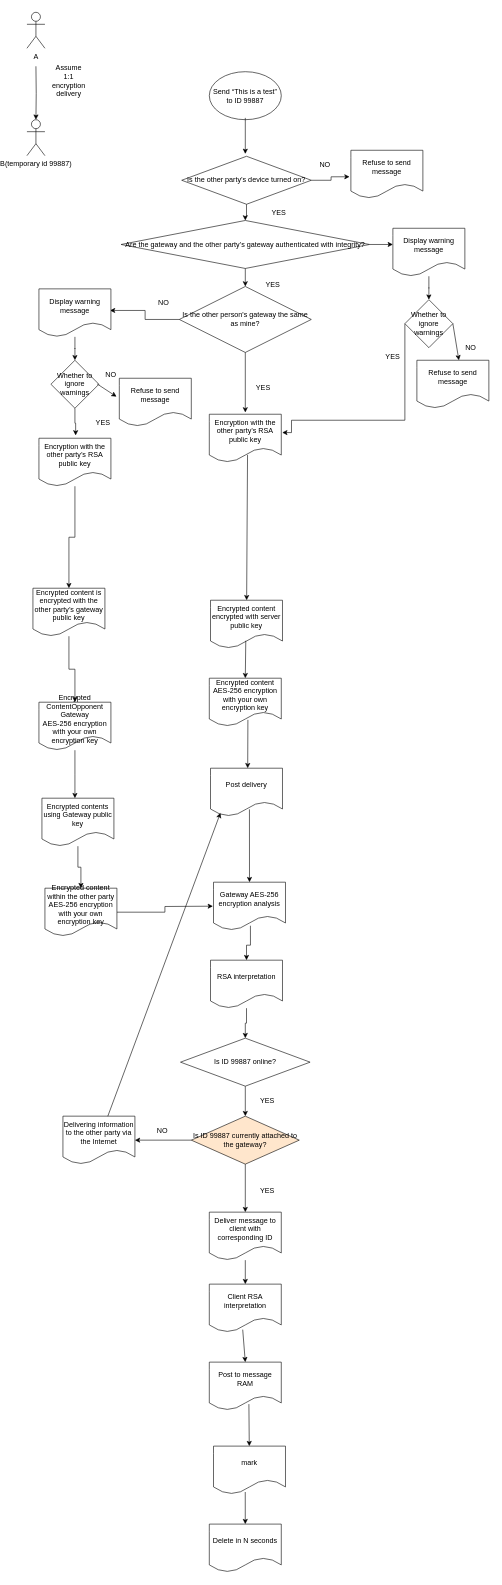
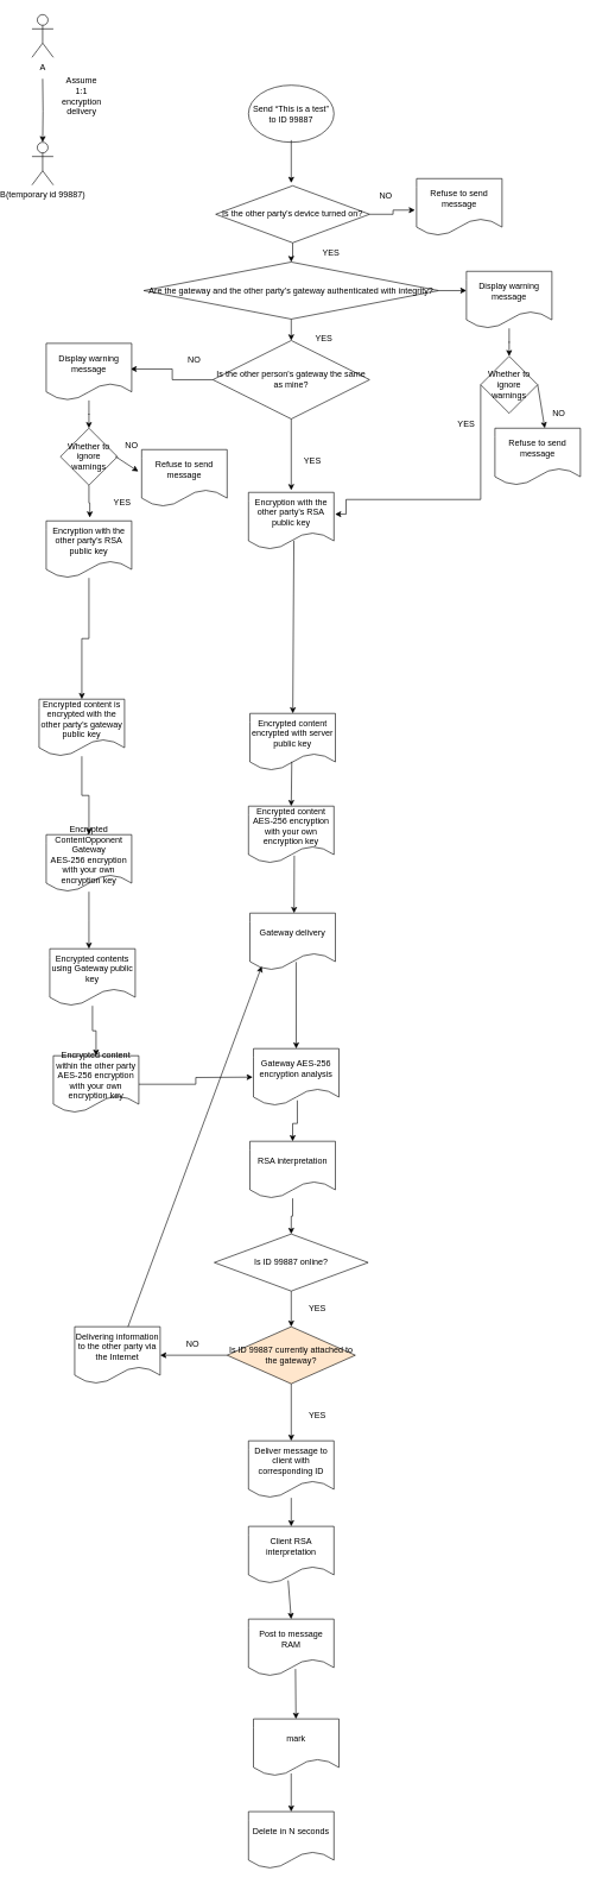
- <mxCell id="21" value="Post delivery" style="shape=document;whiteSpace=wrap;html=1;boundedLbl=1;" vertex="1" parent="1"><mxGeometry x="326" y="1280" width="120" height="80" as="geometry" /></mxCell>
+ <mxCell id="21" value="Gateway delivery" style="shape=document;whiteSpace=wrap;html=1;boundedLbl=1;" vertex="1" parent="1"><mxGeometry x="326" y="1280" width="120" height="80" as="geometry" /></mxCell>
